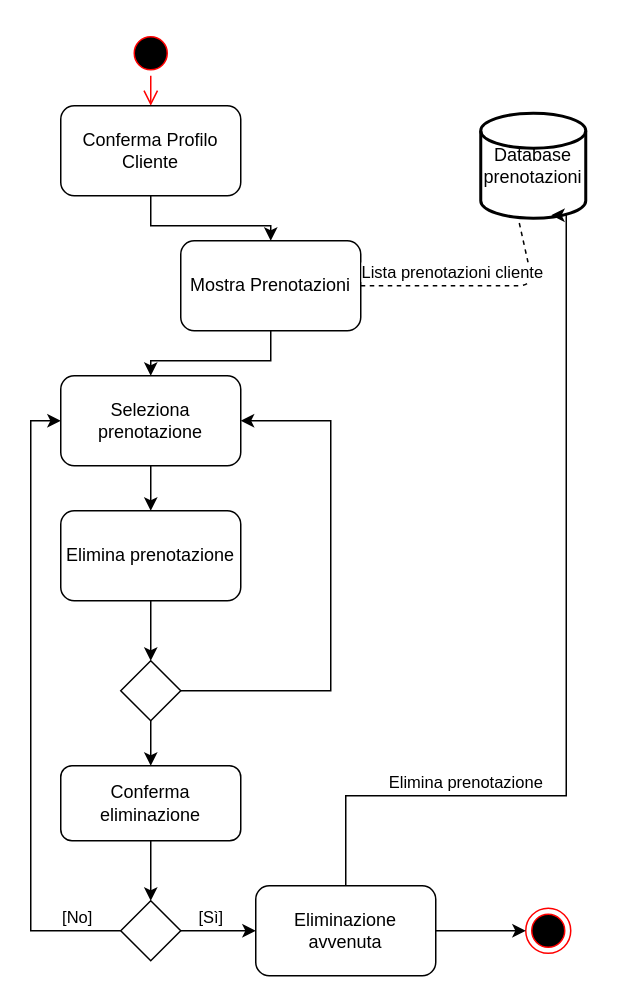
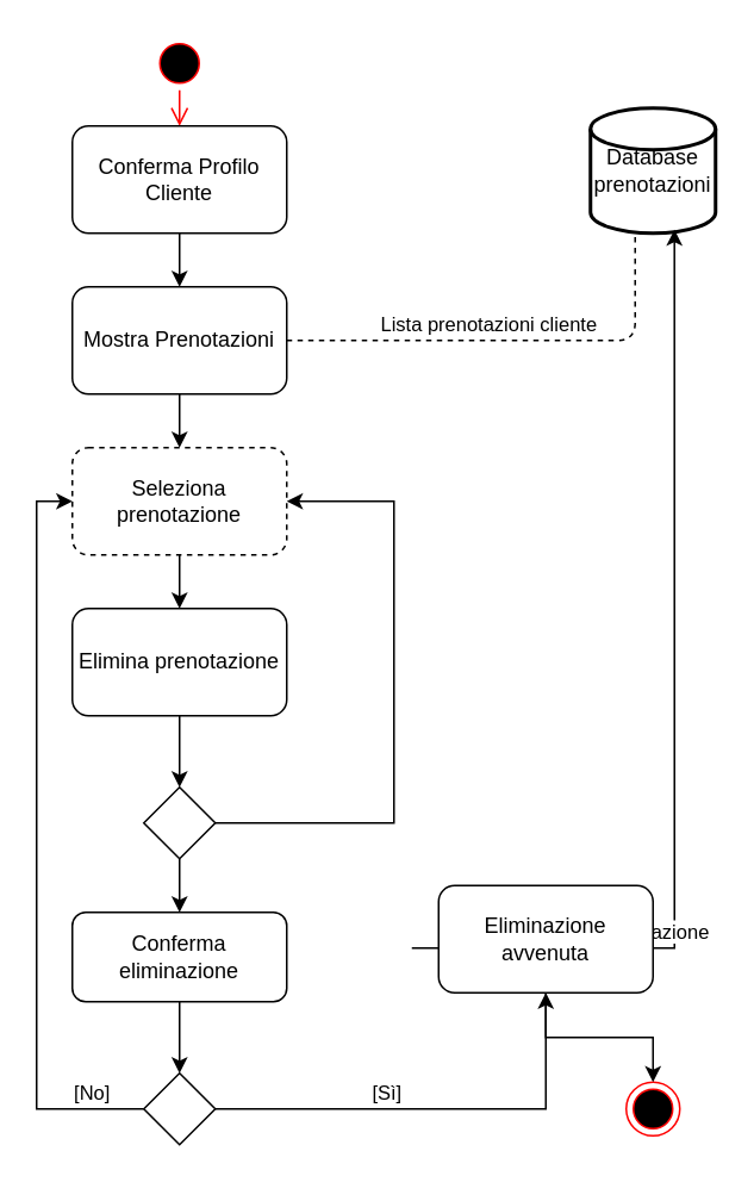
- <mxCell id="16" value="Database&lt;br&gt;prenotazioni" style="strokeWidth=2;html=1;shape=mxgraph.flowchart.database;whiteSpace=wrap;" parent="1" vertex="1"><mxGeometry x="320" y="75" width="70" height="70" as="geometry" /></mxCell>
+ <mxCell id="16" value="Database&lt;br&gt;prenotazioni" style="strokeWidth=2;html=1;shape=mxgraph.flowchart.database;whiteSpace=wrap;" parent="1" vertex="1"><mxGeometry x="330" y="60" width="70" height="70" as="geometry" /></mxCell>
- <mxCell id="7" value="Mostra Prenotazioni" style="rounded=1;whiteSpace=wrap;html=1;" parent="1" vertex="1"><mxGeometry x="120" y="160" width="120" height="60" as="geometry" /></mxCell>
+ <mxCell id="7" value="Mostra Prenotazioni" style="rounded=1;whiteSpace=wrap;html=1;" parent="1" vertex="1"><mxGeometry x="40" y="160" width="120" height="60" as="geometry" /></mxCell>
- <mxCell id="9" value="Seleziona prenotazione" style="rounded=1;whiteSpace=wrap;html=1;" parent="1" vertex="1"><mxGeometry x="40" y="250" width="120" height="60" as="geometry" /></mxCell>
+ <mxCell id="9" value="Seleziona prenotazione" style="rounded=1;whiteSpace=wrap;html=1;dashed=1;" parent="1" vertex="1"><mxGeometry x="40" y="250" width="120" height="60" as="geometry" /></mxCell>
- <mxCell id="29" value="Eliminazione&lt;br&gt;avvenuta" style="rounded=1;whiteSpace=wrap;html=1;" parent="1" vertex="1"><mxGeometry x="170" y="590" width="120" height="60" as="geometry" /></mxCell>
+ <mxCell id="29" value="Eliminazione&lt;br&gt;avvenuta" style="rounded=1;whiteSpace=wrap;html=1;" parent="1" vertex="1"><mxGeometry x="245" y="495" width="120" height="60" as="geometry" /></mxCell>
